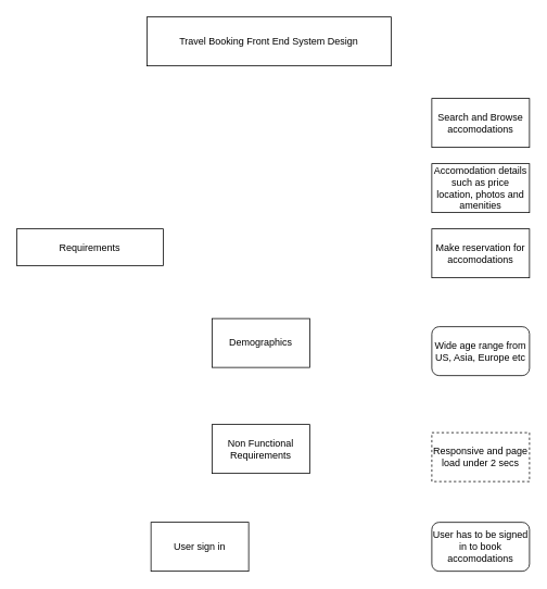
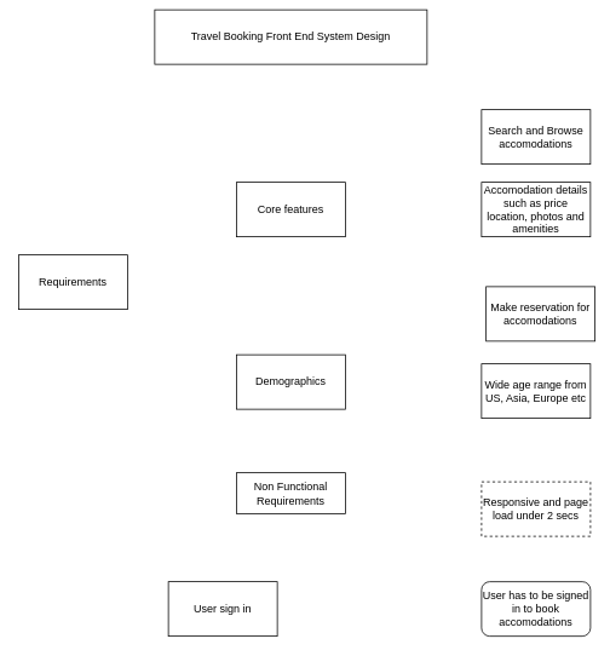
- <mxCell id="2" value="Travel Booking Front End System Design" style="rounded=0;whiteSpace=wrap;html=1;" vertex="1" parent="1"><mxGeometry x="180" y="20" width="300" height="60" as="geometry" /></mxCell>
+ <mxCell id="2" value="Travel Booking Front End System Design" style="rounded=0;whiteSpace=wrap;html=1;" vertex="1" parent="1"><mxGeometry x="170" y="10" width="300" height="60" as="geometry" /></mxCell>
+ <mxCell id="4" value="Core features" style="rounded=0;whiteSpace=wrap;html=1;" vertex="1" parent="1"><mxGeometry x="260" y="200" width="120" height="60" as="geometry" /></mxCell>
- <mxCell id="3" value="Requirements" style="rounded=0;whiteSpace=wrap;html=1;" vertex="1" parent="1"><mxGeometry x="20" y="280" width="180" height="45" as="geometry" /></mxCell>
+ <mxCell id="3" value="Requirements" style="rounded=0;whiteSpace=wrap;html=1;" vertex="1" parent="1"><mxGeometry x="20" y="280" width="120" height="60" as="geometry" /></mxCell>
- <mxCell id="7" value="Make reservation for accomodations" style="rounded=0;whiteSpace=wrap;html=1;" vertex="1" parent="1"><mxGeometry x="530" y="280" width="120" height="60" as="geometry" /></mxCell>
+ <mxCell id="7" value="Make reservation for accomodations" style="rounded=0;whiteSpace=wrap;html=1;" vertex="1" parent="1"><mxGeometry x="535" y="315" width="120" height="60" as="geometry" /></mxCell>
- <mxCell id="9" value="Wide age range from US, Asia, Europe etc" style="whiteSpace=wrap;html=1;rounded=1;" vertex="1" parent="1"><mxGeometry x="530" y="400" width="120" height="60" as="geometry" /></mxCell>
+ <mxCell id="9" value="Wide age range from US, Asia, Europe etc" style="rounded=0;whiteSpace=wrap;html=1;" vertex="1" parent="1"><mxGeometry x="530" y="400" width="120" height="60" as="geometry" /></mxCell>
- <mxCell id="10" value="Non Functional Requirements" style="rounded=0;whiteSpace=wrap;html=1;" vertex="1" parent="1"><mxGeometry x="260" y="520" width="120" height="60" as="geometry" /></mxCell>
+ <mxCell id="10" value="Non Functional Requirements" style="rounded=0;whiteSpace=wrap;html=1;" vertex="1" parent="1"><mxGeometry x="260" y="520" width="120" height="45" as="geometry" /></mxCell>
